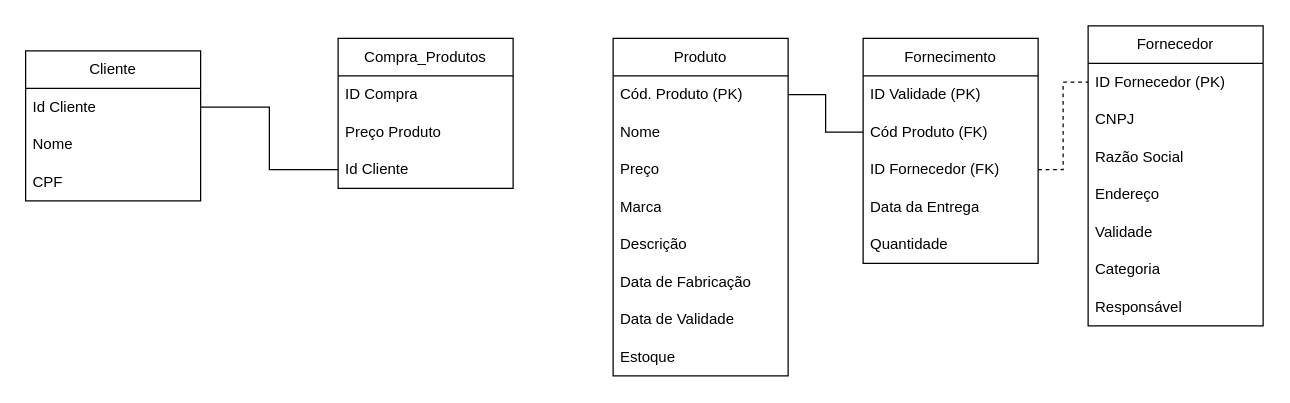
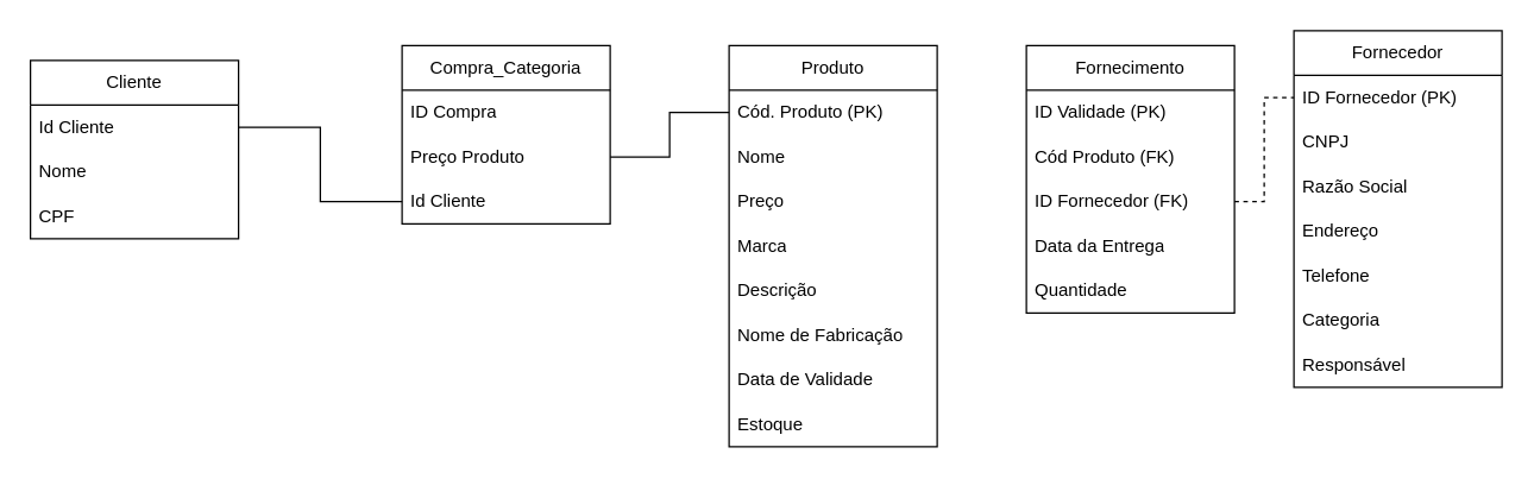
- <mxCell id="31" value="Compra_Produtos" style="swimlane;fontStyle=0;childLayout=stackLayout;horizontal=1;startSize=30;horizontalStack=0;resizeParent=1;resizeParentMax=0;resizeLast=0;collapsible=1;marginBottom=0;whiteSpace=wrap;html=1;" vertex="1" parent="1"><mxGeometry x="270" y="30" width="140" height="120" as="geometry" /></mxCell>
+ <mxCell id="31" value="Compra_Categoria" style="swimlane;fontStyle=0;childLayout=stackLayout;horizontal=1;startSize=30;horizontalStack=0;resizeParent=1;resizeParentMax=0;resizeLast=0;collapsible=1;marginBottom=0;whiteSpace=wrap;html=1;" vertex="1" parent="1"><mxGeometry x="270" y="30" width="140" height="120" as="geometry" /></mxCell>
- <mxCell id="25" style="edgeStyle=orthogonalEdgeStyle;rounded=0;orthogonalLoop=1;jettySize=auto;html=1;exitX=1;exitY=0.5;exitDx=0;exitDy=0;endArrow=none;endFill=0;" edge="1" parent="1" source="3" target="21"><mxGeometry relative="1" as="geometry" /></mxCell>
+ <mxCell id="36" style="edgeStyle=orthogonalEdgeStyle;rounded=0;orthogonalLoop=1;jettySize=auto;html=1;exitX=1;exitY=0.5;exitDx=0;exitDy=0;endArrow=none;endFill=0;" edge="1" parent="1" source="33" target="3"><mxGeometry relative="1" as="geometry" /></mxCell>
- <mxCell id="16" value="Validade" style="text;strokeColor=none;fillColor=none;align=left;verticalAlign=middle;spacingLeft=4;spacingRight=4;overflow=hidden;points=[[0,0.5],[1,0.5]];portConstraint=eastwest;rotatable=0;whiteSpace=wrap;html=1;" vertex="1" parent="11"><mxGeometry y="150" width="140" height="30" as="geometry" /></mxCell>
+ <mxCell id="16" value="Telefone" style="text;strokeColor=none;fillColor=none;align=left;verticalAlign=middle;spacingLeft=4;spacingRight=4;overflow=hidden;points=[[0,0.5],[1,0.5]];portConstraint=eastwest;rotatable=0;whiteSpace=wrap;html=1;" vertex="1" parent="11"><mxGeometry y="150" width="140" height="30" as="geometry" /></mxCell>
- <mxCell id="8" value="Data de Fabricação" style="text;strokeColor=none;fillColor=none;align=left;verticalAlign=middle;spacingLeft=4;spacingRight=4;overflow=hidden;points=[[0,0.5],[1,0.5]];portConstraint=eastwest;rotatable=0;whiteSpace=wrap;html=1;" vertex="1" parent="2"><mxGeometry y="180" width="140" height="30" as="geometry" /></mxCell>
+ <mxCell id="8" value="Nome de Fabricação" style="text;strokeColor=none;fillColor=none;align=left;verticalAlign=middle;spacingLeft=4;spacingRight=4;overflow=hidden;points=[[0,0.5],[1,0.5]];portConstraint=eastwest;rotatable=0;whiteSpace=wrap;html=1;" vertex="1" parent="2"><mxGeometry y="180" width="140" height="30" as="geometry" /></mxCell>
